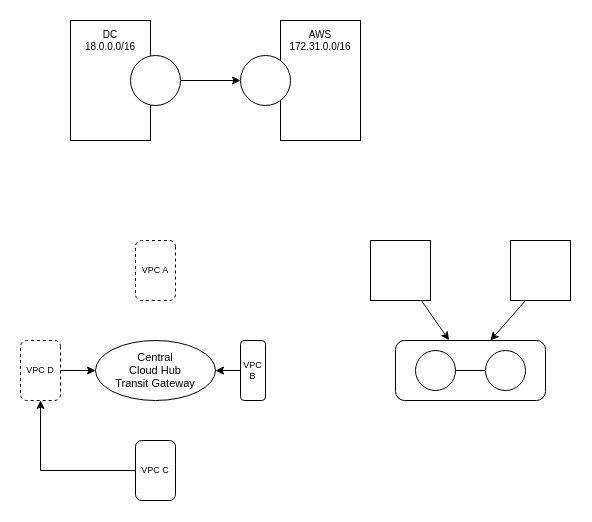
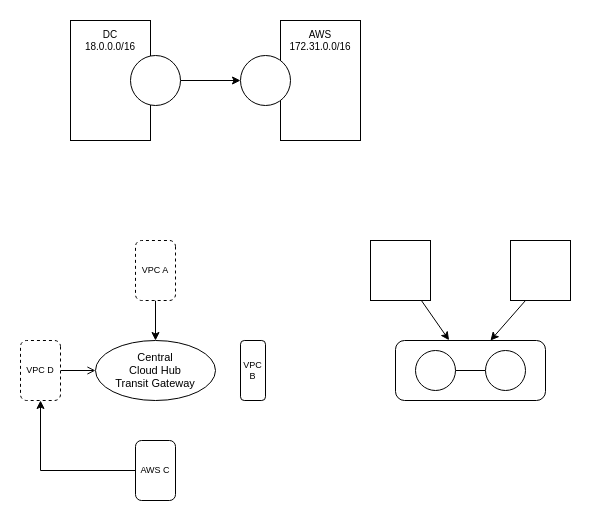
+ <mxCell id="18" style="edgeStyle=orthogonalEdgeStyle;rounded=0;orthogonalLoop=1;jettySize=auto;html=1;exitX=1;exitY=0.5;exitDx=0;exitDy=0;entryX=0.5;entryY=0;entryDx=0;entryDy=0;fontSize=10;" edge="1" parent="1" source="19" target="17"><mxGeometry relative="1" as="geometry" /></mxCell>
- <mxCell id="24" style="edgeStyle=orthogonalEdgeStyle;rounded=0;orthogonalLoop=1;jettySize=auto;html=1;entryX=0;entryY=0.5;entryDx=0;entryDy=0;fontSize=10;" edge="1" parent="1" source="25" target="17"><mxGeometry relative="1" as="geometry" /></mxCell>
+ <mxCell id="24" style="edgeStyle=orthogonalEdgeStyle;rounded=0;orthogonalLoop=1;jettySize=auto;html=1;entryX=0;entryY=0.5;entryDx=0;entryDy=0;fontSize=10;endArrow=open;" edge="1" parent="1" source="25" target="17"><mxGeometry relative="1" as="geometry" /></mxCell>
- <mxCell id="22" style="edgeStyle=orthogonalEdgeStyle;rounded=0;orthogonalLoop=1;jettySize=auto;html=1;entryX=1;entryY=0.5;entryDx=0;entryDy=0;fontSize=10;" edge="1" parent="1" source="23" target="17"><mxGeometry relative="1" as="geometry" /></mxCell>
- <mxCell id="21" value="VPC C" style="rounded=1;whiteSpace=wrap;html=1;direction=south;fontSize=9;" vertex="1" parent="1"><mxGeometry x="135" y="440" width="40" height="60" as="geometry" /></mxCell>
+ <mxCell id="21" value="AWS C" style="rounded=1;whiteSpace=wrap;html=1;direction=south;fontSize=9;" vertex="1" parent="1"><mxGeometry x="135" y="440" width="40" height="60" as="geometry" /></mxCell>
